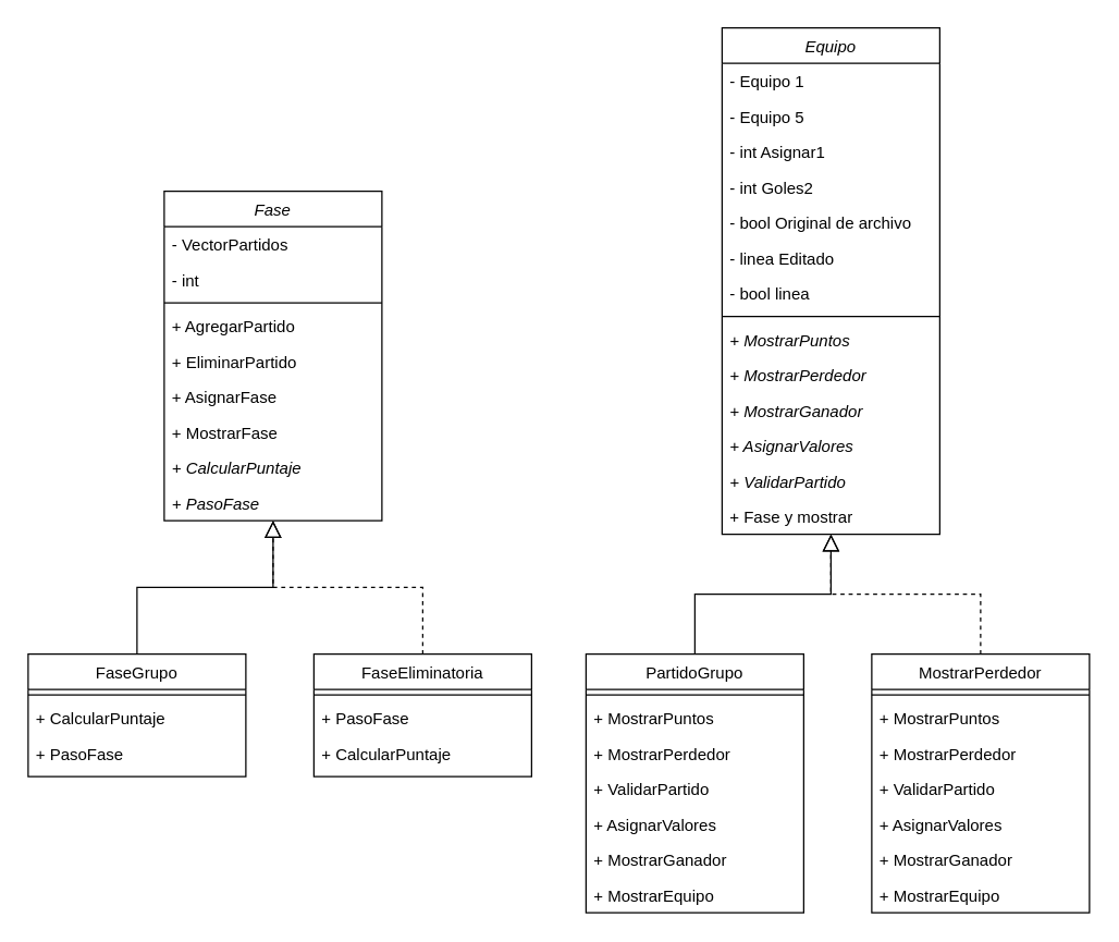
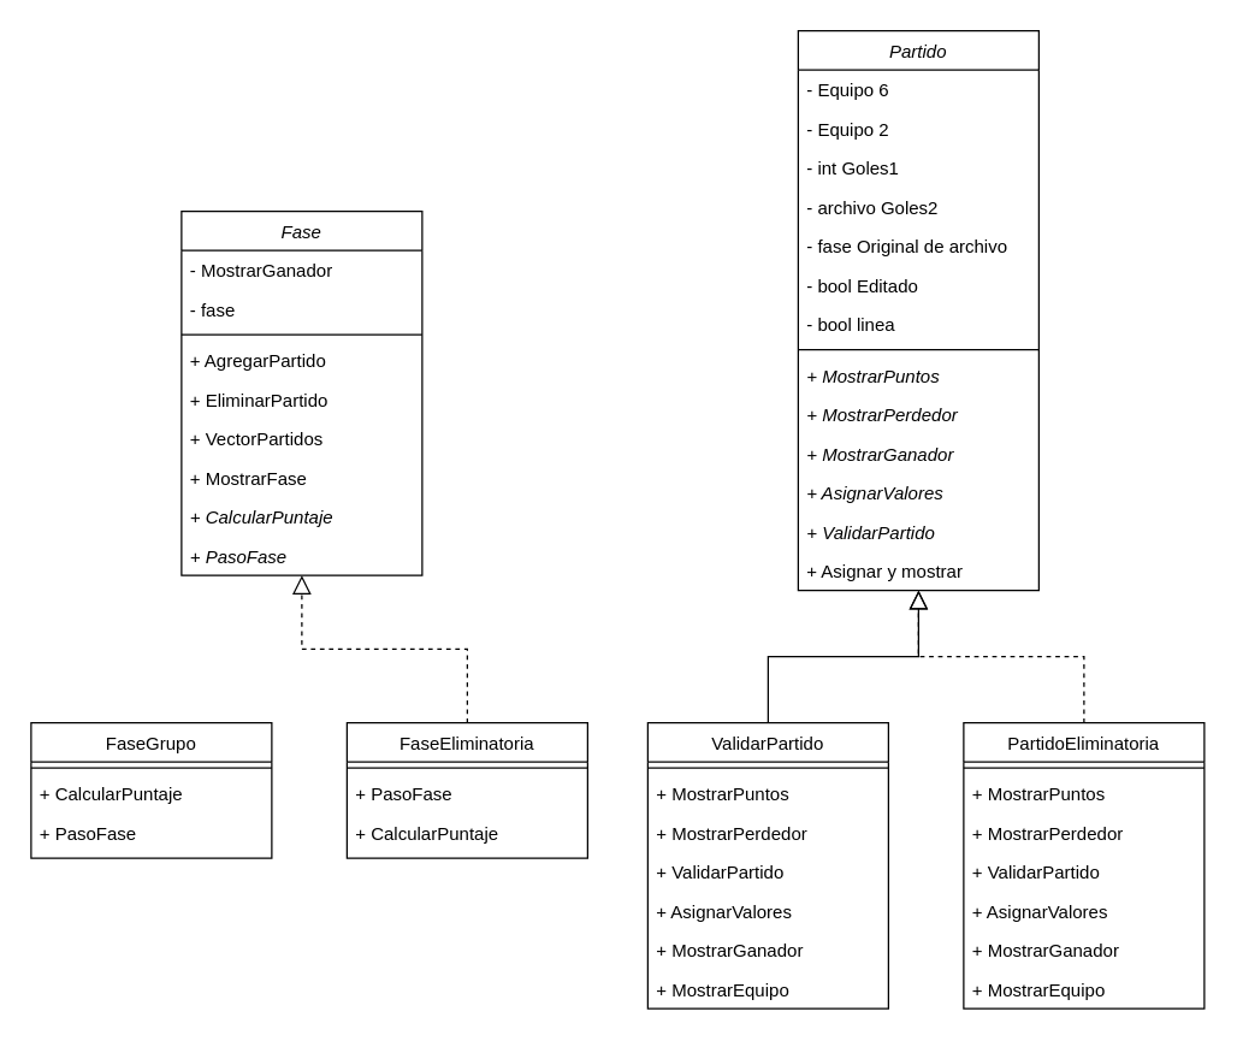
- <mxCell id="22" value="Equipo" style="swimlane;fontStyle=2;align=center;verticalAlign=top;childLayout=stackLayout;horizontal=1;startSize=26;horizontalStack=0;resizeParent=1;resizeLast=0;collapsible=1;marginBottom=0;rounded=0;shadow=0;strokeWidth=1;" vertex="1" parent="1"><mxGeometry x="530" y="20" width="160" height="372" as="geometry"><mxRectangle x="230" y="140" width="160" height="26" as="alternateBounds" /></mxGeometry></mxCell>
+ <mxCell id="22" value="Partido" style="swimlane;fontStyle=2;align=center;verticalAlign=top;childLayout=stackLayout;horizontal=1;startSize=26;horizontalStack=0;resizeParent=1;resizeLast=0;collapsible=1;marginBottom=0;rounded=0;shadow=0;strokeWidth=1;" vertex="1" parent="1"><mxGeometry x="530" y="20" width="160" height="372" as="geometry"><mxRectangle x="230" y="140" width="160" height="26" as="alternateBounds" /></mxGeometry></mxCell>
- <mxCell id="23" value="- Equipo 1" style="text;align=left;verticalAlign=top;spacingLeft=4;spacingRight=4;overflow=hidden;rotatable=0;points=[[0,0.5],[1,0.5]];portConstraint=eastwest;" vertex="1" parent="22"><mxGeometry y="26" width="160" height="26" as="geometry" /></mxCell>
+ <mxCell id="23" value="- Equipo 6" style="text;align=left;verticalAlign=top;spacingLeft=4;spacingRight=4;overflow=hidden;rotatable=0;points=[[0,0.5],[1,0.5]];portConstraint=eastwest;" vertex="1" parent="22"><mxGeometry y="26" width="160" height="26" as="geometry" /></mxCell>
- <mxCell id="24" value="- Equipo 5" style="text;align=left;verticalAlign=top;spacingLeft=4;spacingRight=4;overflow=hidden;rotatable=0;points=[[0,0.5],[1,0.5]];portConstraint=eastwest;rounded=0;shadow=0;html=0;" vertex="1" parent="22"><mxGeometry y="52" width="160" height="26" as="geometry" /></mxCell>
+ <mxCell id="24" value="- Equipo 2" style="text;align=left;verticalAlign=top;spacingLeft=4;spacingRight=4;overflow=hidden;rotatable=0;points=[[0,0.5],[1,0.5]];portConstraint=eastwest;rounded=0;shadow=0;html=0;" vertex="1" parent="22"><mxGeometry y="52" width="160" height="26" as="geometry" /></mxCell>
- <mxCell id="25" value="- int Asignar1" style="text;align=left;verticalAlign=top;spacingLeft=4;spacingRight=4;overflow=hidden;rotatable=0;points=[[0,0.5],[1,0.5]];portConstraint=eastwest;fontStyle=0" vertex="1" parent="22"><mxGeometry y="78" width="160" height="26" as="geometry" /></mxCell>
+ <mxCell id="25" value="- int Goles1" style="text;align=left;verticalAlign=top;spacingLeft=4;spacingRight=4;overflow=hidden;rotatable=0;points=[[0,0.5],[1,0.5]];portConstraint=eastwest;fontStyle=0" vertex="1" parent="22"><mxGeometry y="78" width="160" height="26" as="geometry" /></mxCell>
- <mxCell id="26" value="- int Goles2" style="text;align=left;verticalAlign=top;spacingLeft=4;spacingRight=4;overflow=hidden;rotatable=0;points=[[0,0.5],[1,0.5]];portConstraint=eastwest;fontStyle=0" vertex="1" parent="22"><mxGeometry y="104" width="160" height="26" as="geometry" /></mxCell>
+ <mxCell id="26" value="- archivo Goles2" style="text;align=left;verticalAlign=top;spacingLeft=4;spacingRight=4;overflow=hidden;rotatable=0;points=[[0,0.5],[1,0.5]];portConstraint=eastwest;fontStyle=0" vertex="1" parent="22"><mxGeometry y="104" width="160" height="26" as="geometry" /></mxCell>
- <mxCell id="27" value="- bool Original de archivo" style="text;align=left;verticalAlign=top;spacingLeft=4;spacingRight=4;overflow=hidden;rotatable=0;points=[[0,0.5],[1,0.5]];portConstraint=eastwest;" vertex="1" parent="22"><mxGeometry y="130" width="160" height="26" as="geometry" /></mxCell>
+ <mxCell id="27" value="- fase Original de archivo" style="text;align=left;verticalAlign=top;spacingLeft=4;spacingRight=4;overflow=hidden;rotatable=0;points=[[0,0.5],[1,0.5]];portConstraint=eastwest;" vertex="1" parent="22"><mxGeometry y="130" width="160" height="26" as="geometry" /></mxCell>
- <mxCell id="3" value="- VectorPartidos" style="text;align=left;verticalAlign=top;spacingLeft=4;spacingRight=4;overflow=hidden;rotatable=0;points=[[0,0.5],[1,0.5]];portConstraint=eastwest;" parent="2" vertex="1"><mxGeometry y="26" width="160" height="26" as="geometry" /></mxCell>
+ <mxCell id="3" value="- MostrarGanador" style="text;align=left;verticalAlign=top;spacingLeft=4;spacingRight=4;overflow=hidden;rotatable=0;points=[[0,0.5],[1,0.5]];portConstraint=eastwest;" parent="2" vertex="1"><mxGeometry y="26" width="160" height="26" as="geometry" /></mxCell>
- <mxCell id="28" value="- linea Editado" style="text;align=left;verticalAlign=top;spacingLeft=4;spacingRight=4;overflow=hidden;rotatable=0;points=[[0,0.5],[1,0.5]];portConstraint=eastwest;" vertex="1" parent="22"><mxGeometry y="156" width="160" height="26" as="geometry" /></mxCell>
+ <mxCell id="28" value="- bool Editado" style="text;align=left;verticalAlign=top;spacingLeft=4;spacingRight=4;overflow=hidden;rotatable=0;points=[[0,0.5],[1,0.5]];portConstraint=eastwest;" vertex="1" parent="22"><mxGeometry y="156" width="160" height="26" as="geometry" /></mxCell>
- <mxCell id="4" value="- int" style="text;align=left;verticalAlign=top;spacingLeft=4;spacingRight=4;overflow=hidden;rotatable=0;points=[[0,0.5],[1,0.5]];portConstraint=eastwest;rounded=0;shadow=0;html=0;" parent="2" vertex="1"><mxGeometry y="52" width="160" height="26" as="geometry" /></mxCell>
+ <mxCell id="4" value="- fase" style="text;align=left;verticalAlign=top;spacingLeft=4;spacingRight=4;overflow=hidden;rotatable=0;points=[[0,0.5],[1,0.5]];portConstraint=eastwest;rounded=0;shadow=0;html=0;" parent="2" vertex="1"><mxGeometry y="52" width="160" height="26" as="geometry" /></mxCell>
- <mxCell id="8" value="+ AsignarFase" style="text;align=left;verticalAlign=top;spacingLeft=4;spacingRight=4;overflow=hidden;rotatable=0;points=[[0,0.5],[1,0.5]];portConstraint=eastwest;" vertex="1" parent="2"><mxGeometry y="138" width="160" height="26" as="geometry" /></mxCell>
+ <mxCell id="8" value="+ VectorPartidos" style="text;align=left;verticalAlign=top;spacingLeft=4;spacingRight=4;overflow=hidden;rotatable=0;points=[[0,0.5],[1,0.5]];portConstraint=eastwest;" vertex="1" parent="2"><mxGeometry y="138" width="160" height="26" as="geometry" /></mxCell>
- <mxCell id="36" value="+ Fase y mostrar" style="text;align=left;verticalAlign=top;spacingLeft=4;spacingRight=4;overflow=hidden;rotatable=0;points=[[0,0.5],[1,0.5]];portConstraint=eastwest;fontStyle=0" vertex="1" parent="22"><mxGeometry y="346" width="160" height="26" as="geometry" /></mxCell>
+ <mxCell id="36" value="+ Asignar y mostrar" style="text;align=left;verticalAlign=top;spacingLeft=4;spacingRight=4;overflow=hidden;rotatable=0;points=[[0,0.5],[1,0.5]];portConstraint=eastwest;fontStyle=0" vertex="1" parent="22"><mxGeometry y="346" width="160" height="26" as="geometry" /></mxCell>
- <mxCell id="16" value="" style="endArrow=block;endSize=10;endFill=0;shadow=0;strokeWidth=1;rounded=0;edgeStyle=elbowEdgeStyle;elbow=vertical;" parent="1" source="12" target="2" edge="1"><mxGeometry width="160" relative="1" as="geometry"><mxPoint x="100" y="323" as="sourcePoint" /><mxPoint x="100" y="323" as="targetPoint" /></mxGeometry></mxCell>
- <mxCell id="37" value="PartidoGrupo" style="swimlane;fontStyle=0;align=center;verticalAlign=top;childLayout=stackLayout;horizontal=1;startSize=26;horizontalStack=0;resizeParent=1;resizeLast=0;collapsible=1;marginBottom=0;rounded=0;shadow=0;strokeWidth=1;" vertex="1" parent="1"><mxGeometry x="430" y="480" width="160" height="190" as="geometry"><mxRectangle x="130" y="380" width="160" height="26" as="alternateBounds" /></mxGeometry></mxCell>
+ <mxCell id="37" value="ValidarPartido" style="swimlane;fontStyle=0;align=center;verticalAlign=top;childLayout=stackLayout;horizontal=1;startSize=26;horizontalStack=0;resizeParent=1;resizeLast=0;collapsible=1;marginBottom=0;rounded=0;shadow=0;strokeWidth=1;" vertex="1" parent="1"><mxGeometry x="430" y="480" width="160" height="190" as="geometry"><mxRectangle x="130" y="380" width="160" height="26" as="alternateBounds" /></mxGeometry></mxCell>
- <mxCell id="46" value="MostrarPerdedor" style="swimlane;fontStyle=0;align=center;verticalAlign=top;childLayout=stackLayout;horizontal=1;startSize=26;horizontalStack=0;resizeParent=1;resizeLast=0;collapsible=1;marginBottom=0;rounded=0;shadow=0;strokeWidth=1;" vertex="1" parent="1"><mxGeometry x="640" y="480" width="160" height="190" as="geometry"><mxRectangle x="340" y="380" width="170" height="26" as="alternateBounds" /></mxGeometry></mxCell>
+ <mxCell id="46" value="PartidoEliminatoria" style="swimlane;fontStyle=0;align=center;verticalAlign=top;childLayout=stackLayout;horizontal=1;startSize=26;horizontalStack=0;resizeParent=1;resizeLast=0;collapsible=1;marginBottom=0;rounded=0;shadow=0;strokeWidth=1;" vertex="1" parent="1"><mxGeometry x="640" y="480" width="160" height="190" as="geometry"><mxRectangle x="340" y="380" width="170" height="26" as="alternateBounds" /></mxGeometry></mxCell>
